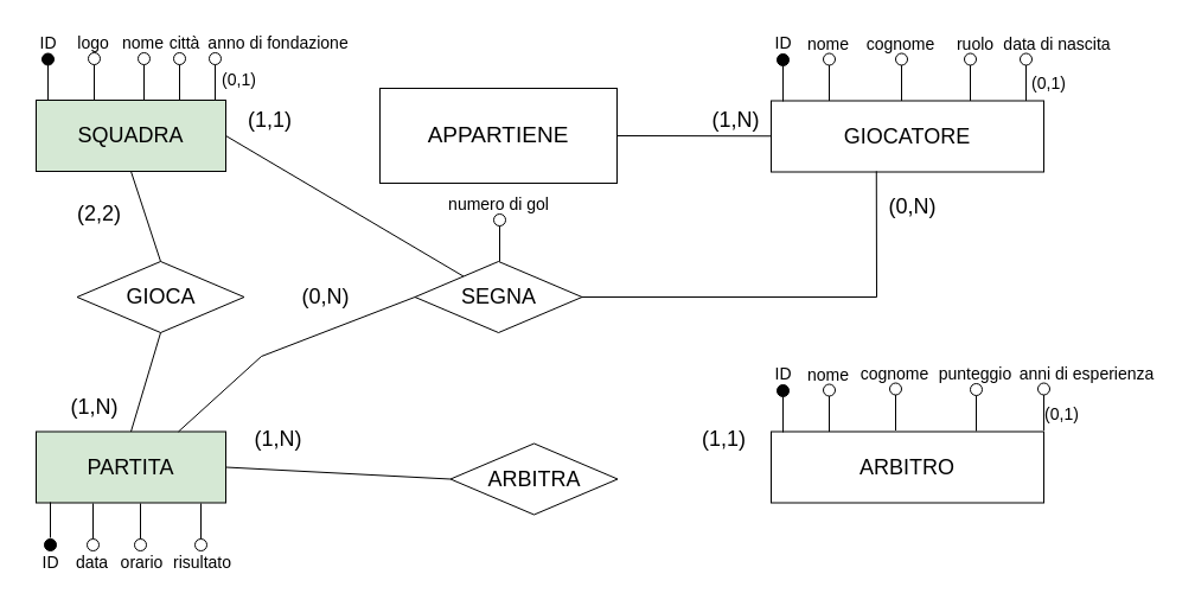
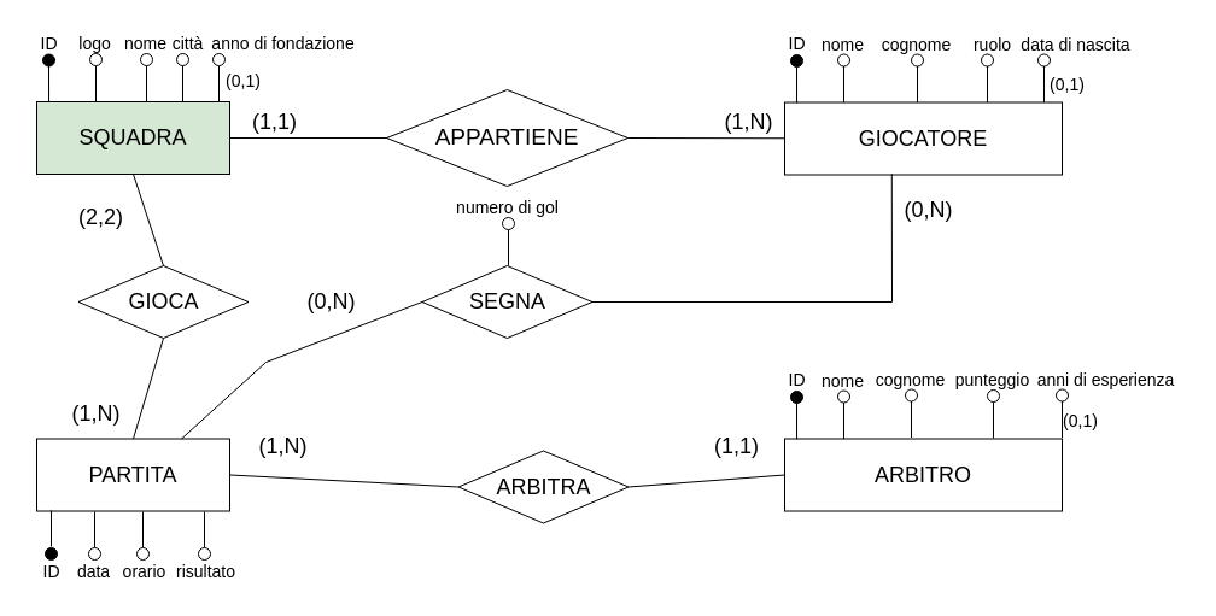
- <mxCell id="34" value="&lt;font style=&quot;font-size: 19px;&quot;&gt;APPARTIENE&lt;/font&gt;" style="whiteSpace=wrap;html=1;rounded=0;" vertex="1" parent="1"><mxGeometry x="320" y="74" width="200" height="80" as="geometry" /></mxCell>
+ <mxCell id="34" value="&lt;font style=&quot;font-size: 19px;&quot;&gt;APPARTIENE&lt;/font&gt;" style="rhombus;whiteSpace=wrap;html=1;" vertex="1" parent="1"><mxGeometry x="320" y="74" width="200" height="80" as="geometry" /></mxCell>
- <mxCell id="35" value="" style="endArrow=none;html=1;rounded=0;exitX=1;exitY=0.5;exitDx=0;exitDy=0;" edge="1" parent="1" source="2" target="78"><mxGeometry width="50" height="50" relative="1" as="geometry"><mxPoint x="470" y="70" as="sourcePoint" /><mxPoint x="520" y="20" as="targetPoint" /></mxGeometry></mxCell>
+ <mxCell id="35" value="" style="endArrow=none;html=1;rounded=0;exitX=1;exitY=0.5;exitDx=0;exitDy=0;" edge="1" parent="1" source="2" target="34"><mxGeometry width="50" height="50" relative="1" as="geometry"><mxPoint x="470" y="70" as="sourcePoint" /><mxPoint x="520" y="20" as="targetPoint" /></mxGeometry></mxCell>
- <mxCell id="55" value="&lt;font style=&quot;font-size: 18px;&quot;&gt;PARTITA&lt;/font&gt;" style="rounded=0;whiteSpace=wrap;html=1;fillColor=#d5e8d4;" vertex="1" parent="1"><mxGeometry x="30" y="363.5" width="160" height="60" as="geometry" /></mxCell>
+ <mxCell id="55" value="&lt;font style=&quot;font-size: 18px;&quot;&gt;PARTITA&lt;/font&gt;" style="rounded=0;whiteSpace=wrap;html=1;" vertex="1" parent="1"><mxGeometry x="30" y="363.5" width="160" height="60" as="geometry" /></mxCell>
+ <mxCell id="70" value="" style="endArrow=none;html=1;rounded=0;exitX=1;exitY=0.5;exitDx=0;exitDy=0;entryX=0;entryY=0.5;entryDx=0;entryDy=0;" edge="1" parent="1" source="66" target="39"><mxGeometry width="50" height="50" relative="1" as="geometry"><mxPoint x="330" y="310" as="sourcePoint" /><mxPoint x="380" y="260" as="targetPoint" /></mxGeometry></mxCell>
